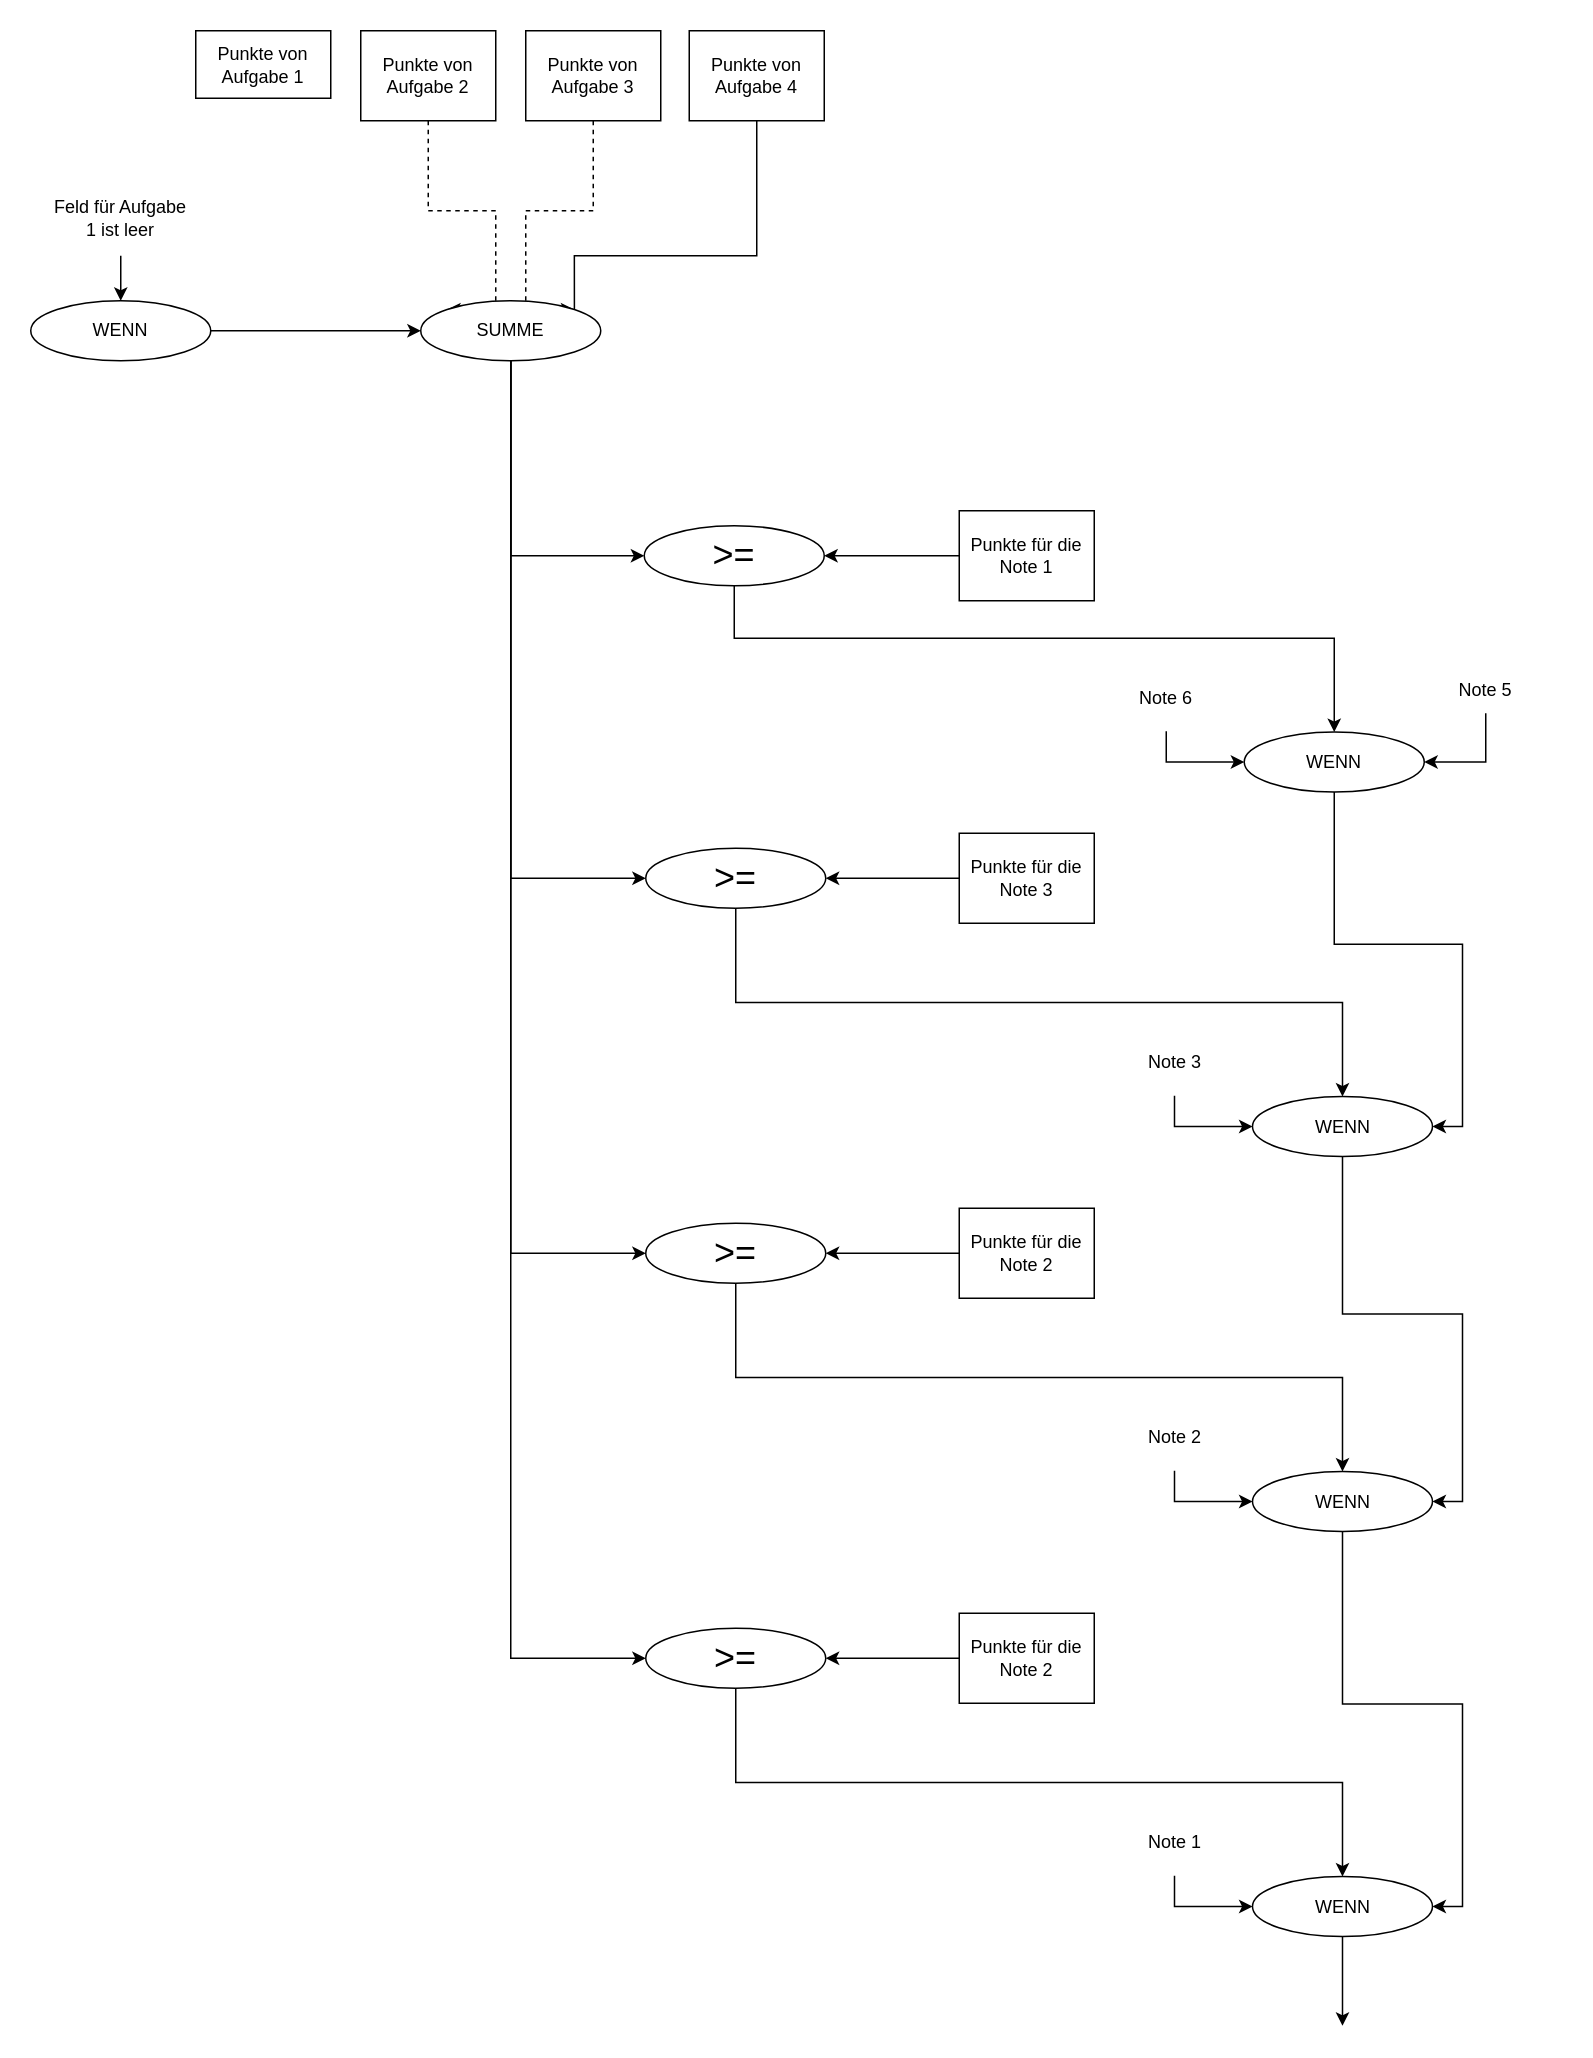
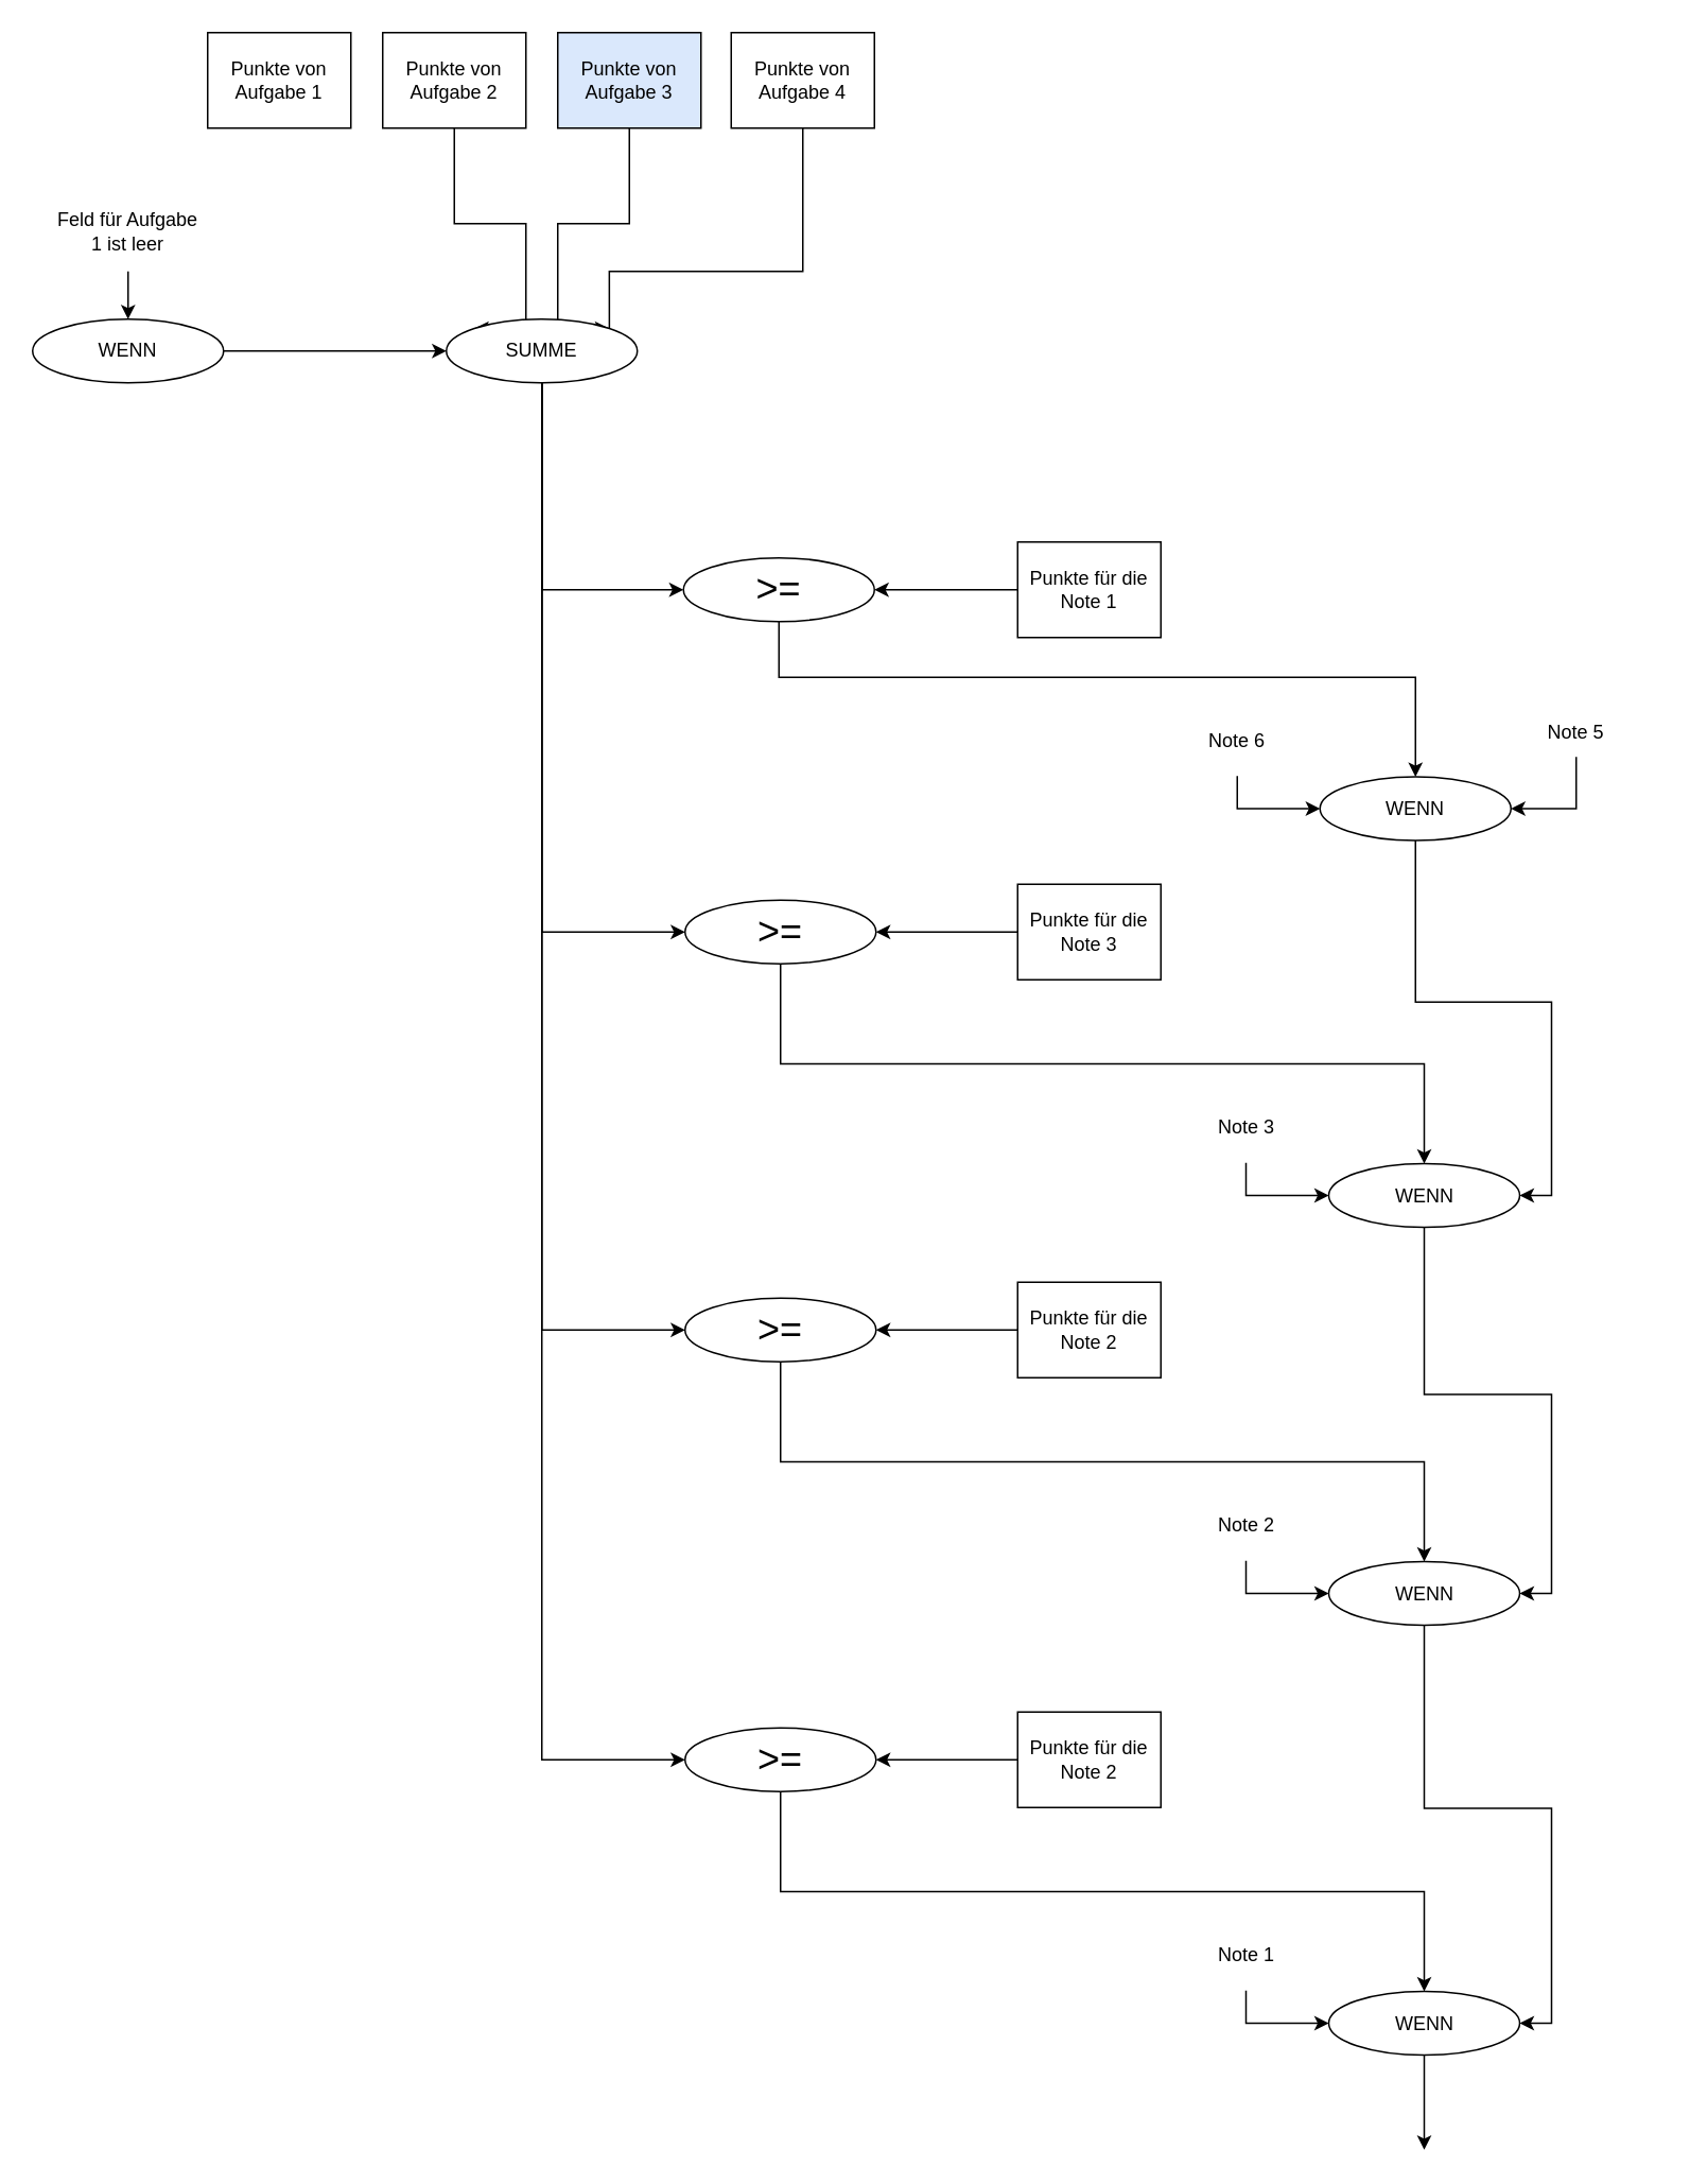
- <mxCell id="2" value="Punkte von Aufgabe 1" style="rounded=0;whiteSpace=wrap;html=1;" parent="1" vertex="1"><mxGeometry x="130" y="20" width="90" height="45" as="geometry" /></mxCell>
+ <mxCell id="2" value="Punkte von Aufgabe 1" style="rounded=0;whiteSpace=wrap;html=1;" parent="1" vertex="1"><mxGeometry x="130" y="20" width="90" height="60" as="geometry" /></mxCell>
- <mxCell id="6" value="Punkte von Aufgabe 3" style="rounded=0;whiteSpace=wrap;html=1;" parent="1" vertex="1"><mxGeometry x="350" y="20" width="90" height="60" as="geometry" /></mxCell>
+ <mxCell id="6" value="Punkte von Aufgabe 3" style="rounded=0;whiteSpace=wrap;html=1;fillColor=#dae8fc;" parent="1" vertex="1"><mxGeometry x="350" y="20" width="90" height="60" as="geometry" /></mxCell>
- <mxCell id="3" style="edgeStyle=orthogonalEdgeStyle;rounded=0;orthogonalLoop=1;jettySize=auto;html=1;exitX=0.5;exitY=1;exitDx=0;exitDy=0;entryX=0;entryY=0;entryDx=0;entryDy=0;dashed=1;" parent="1" source="4" target="13" edge="1"><mxGeometry relative="1" as="geometry"><Array as="points"><mxPoint x="285" y="140" /><mxPoint x="330" y="140" /><mxPoint x="330" y="206" /></Array></mxGeometry></mxCell>
+ <mxCell id="3" style="edgeStyle=orthogonalEdgeStyle;rounded=0;orthogonalLoop=1;jettySize=auto;html=1;exitX=0.5;exitY=1;exitDx=0;exitDy=0;entryX=0;entryY=0;entryDx=0;entryDy=0;" parent="1" source="4" target="13" edge="1"><mxGeometry relative="1" as="geometry"><Array as="points"><mxPoint x="285" y="140" /><mxPoint x="330" y="140" /><mxPoint x="330" y="206" /></Array></mxGeometry></mxCell>
- <mxCell id="5" style="edgeStyle=orthogonalEdgeStyle;rounded=0;orthogonalLoop=1;jettySize=auto;html=1;exitX=0.5;exitY=1;exitDx=0;exitDy=0;entryX=1;entryY=0;entryDx=0;entryDy=0;dashed=1;" parent="1" source="6" target="13" edge="1"><mxGeometry relative="1" as="geometry"><Array as="points"><mxPoint x="395" y="140" /><mxPoint x="350" y="140" /><mxPoint x="350" y="206" /></Array></mxGeometry></mxCell>
+ <mxCell id="5" style="edgeStyle=orthogonalEdgeStyle;rounded=0;orthogonalLoop=1;jettySize=auto;html=1;exitX=0.5;exitY=1;exitDx=0;exitDy=0;entryX=1;entryY=0;entryDx=0;entryDy=0;" parent="1" source="6" target="13" edge="1"><mxGeometry relative="1" as="geometry"><Array as="points"><mxPoint x="395" y="140" /><mxPoint x="350" y="140" /><mxPoint x="350" y="206" /></Array></mxGeometry></mxCell>
